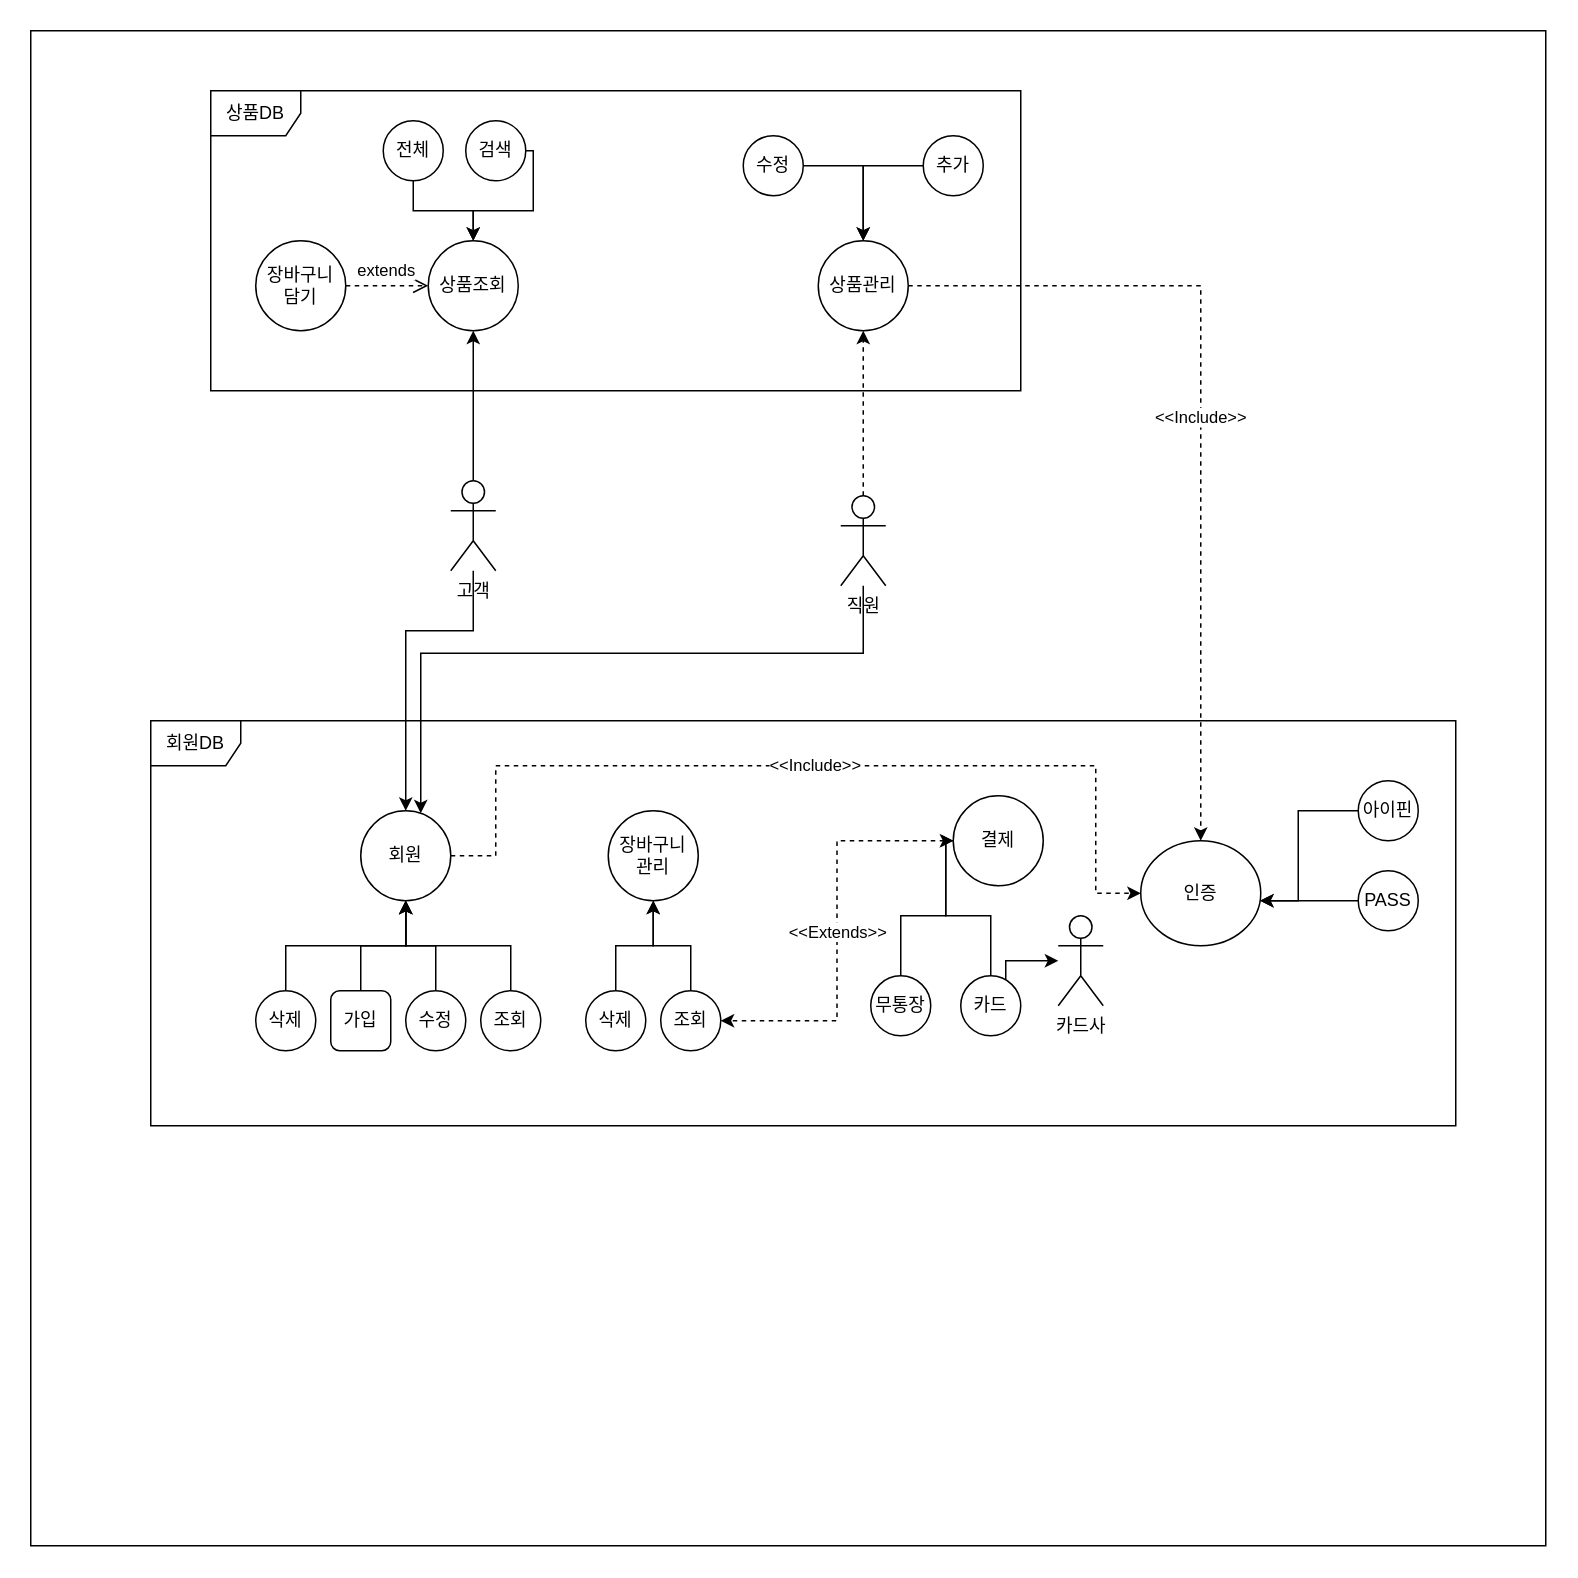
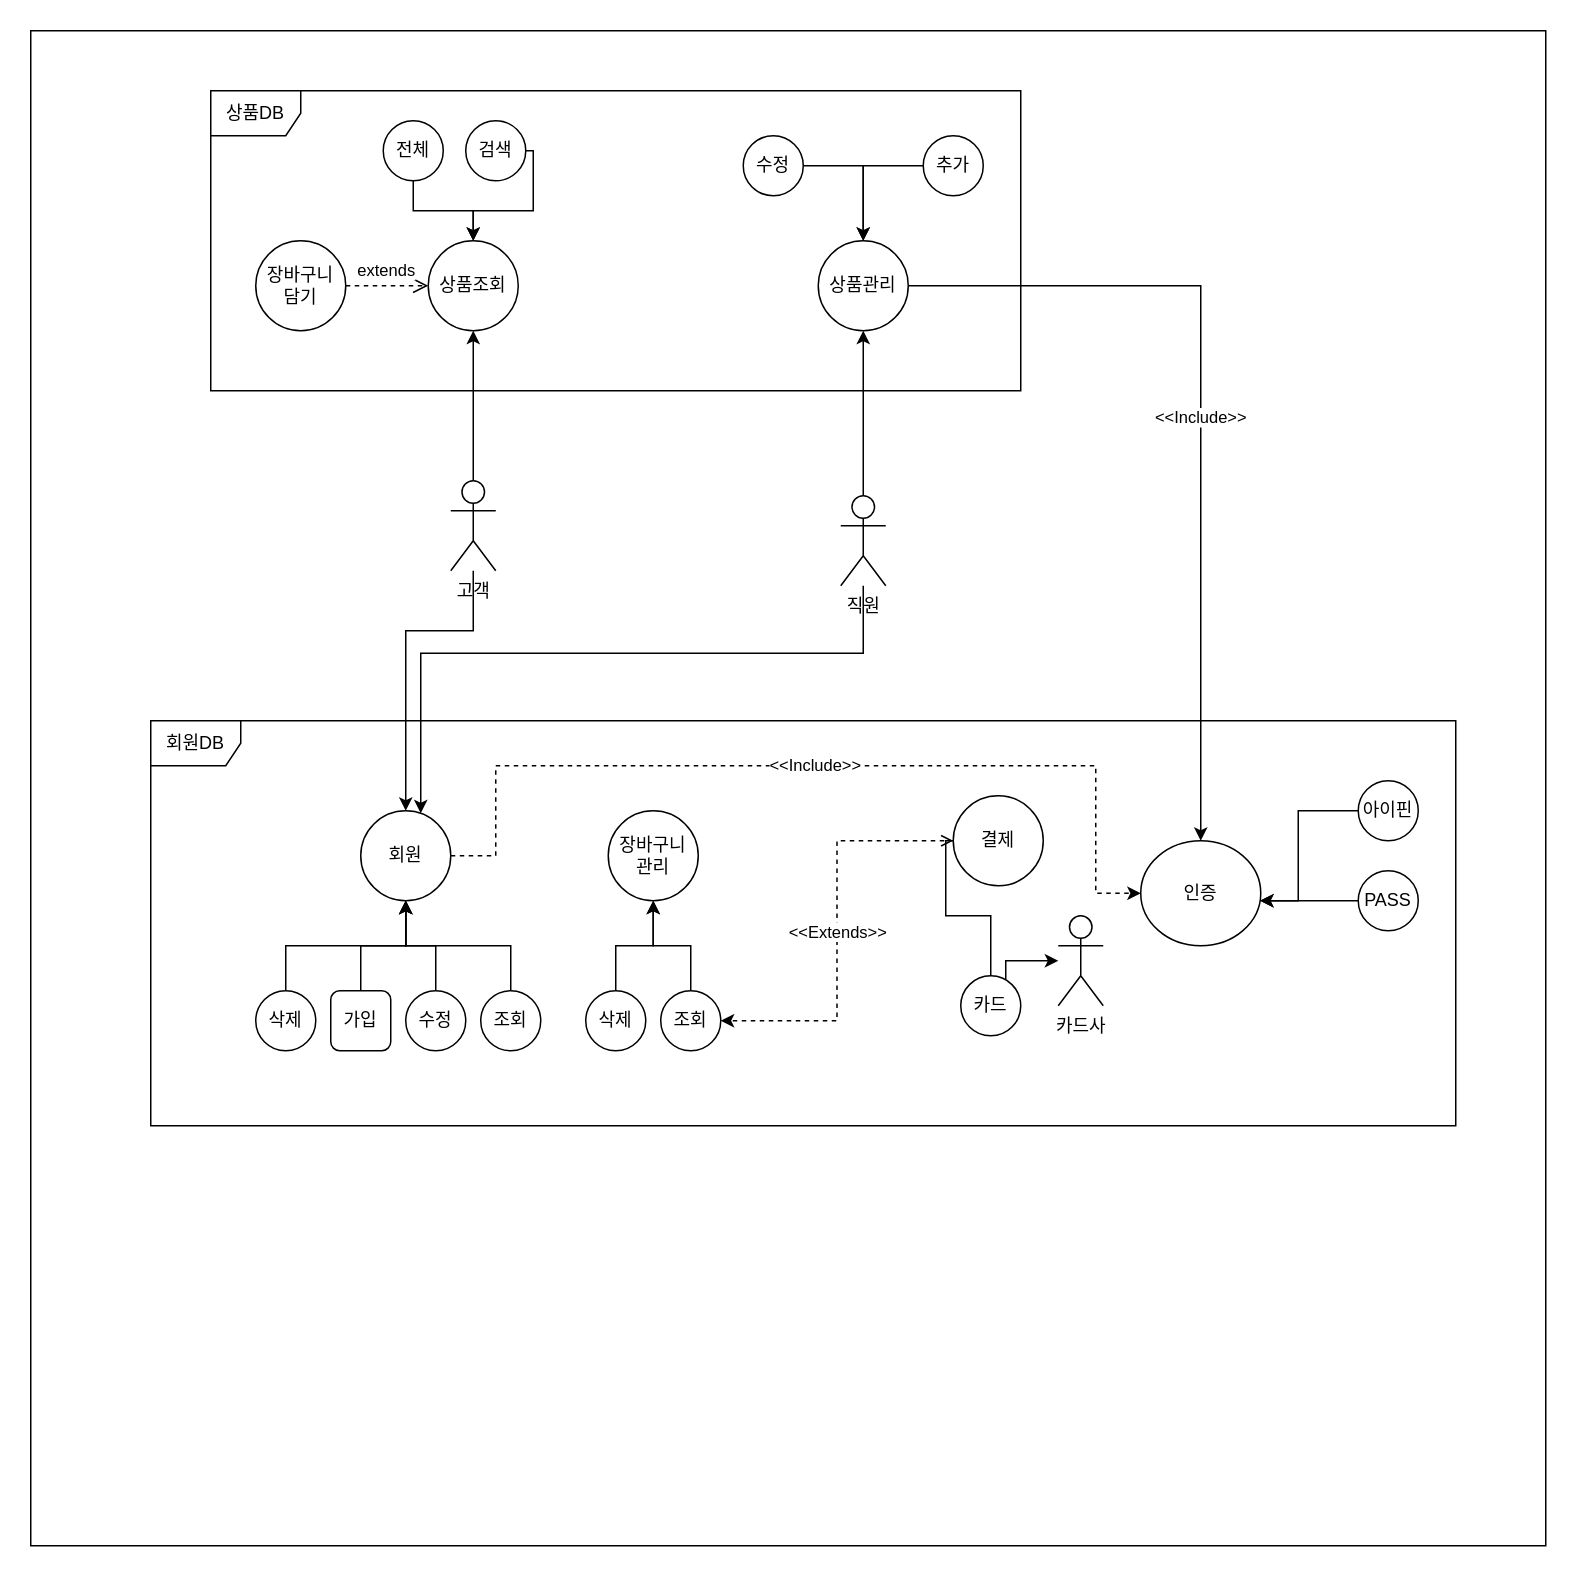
- <mxCell id="11" value="&amp;lt;&amp;lt;Include&amp;gt;&amp;gt;" style="edgeStyle=orthogonalEdgeStyle;rounded=0;orthogonalLoop=1;jettySize=auto;html=1;dashed=1;" parent="1" source="12" target="16" edge="1"><mxGeometry relative="1" as="geometry" /></mxCell>
+ <mxCell id="11" value="&amp;lt;&amp;lt;Include&amp;gt;&amp;gt;" style="edgeStyle=orthogonalEdgeStyle;rounded=0;orthogonalLoop=1;jettySize=auto;html=1;dashed=0;" parent="1" source="12" target="16" edge="1"><mxGeometry relative="1" as="geometry" /></mxCell>
- <mxCell id="5" style="rounded=0;orthogonalLoop=1;jettySize=auto;html=1;edgeStyle=orthogonalEdgeStyle;dashed=1;" parent="1" source="7" target="12" edge="1"><mxGeometry relative="1" as="geometry"><Array as="points"><mxPoint x="575" y="240" /><mxPoint x="575" y="240" /></Array></mxGeometry></mxCell>
+ <mxCell id="5" style="rounded=0;orthogonalLoop=1;jettySize=auto;html=1;edgeStyle=orthogonalEdgeStyle;" parent="1" source="7" target="12" edge="1"><mxGeometry relative="1" as="geometry"><Array as="points"><mxPoint x="575" y="240" /><mxPoint x="575" y="240" /></Array></mxGeometry></mxCell>
- <mxCell id="40" style="edgeStyle=orthogonalEdgeStyle;rounded=0;orthogonalLoop=1;jettySize=auto;html=1;startArrow=none;startFill=0;endArrow=classic;endFill=1;" parent="1" source="41" target="18" edge="1"><mxGeometry relative="1" as="geometry"><Array as="points"><mxPoint x="600" y="610" /><mxPoint x="630" y="610" /><mxPoint x="630" y="560" /></Array><mxPoint x="620" y="559.997" as="targetPoint" /></mxGeometry></mxCell>
- <mxCell id="41" value="무통장" style="ellipse;whiteSpace=wrap;html=1;" parent="1" vertex="1"><mxGeometry x="580" y="650.04" width="40" height="40" as="geometry" /></mxCell>
